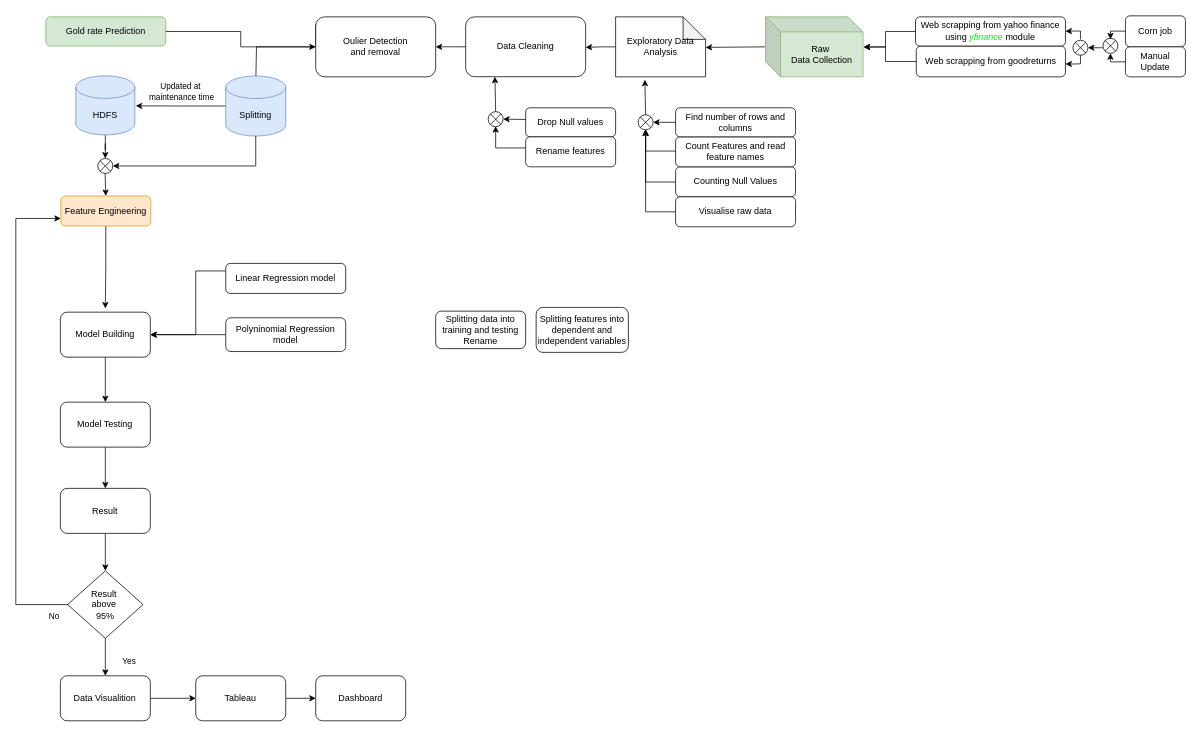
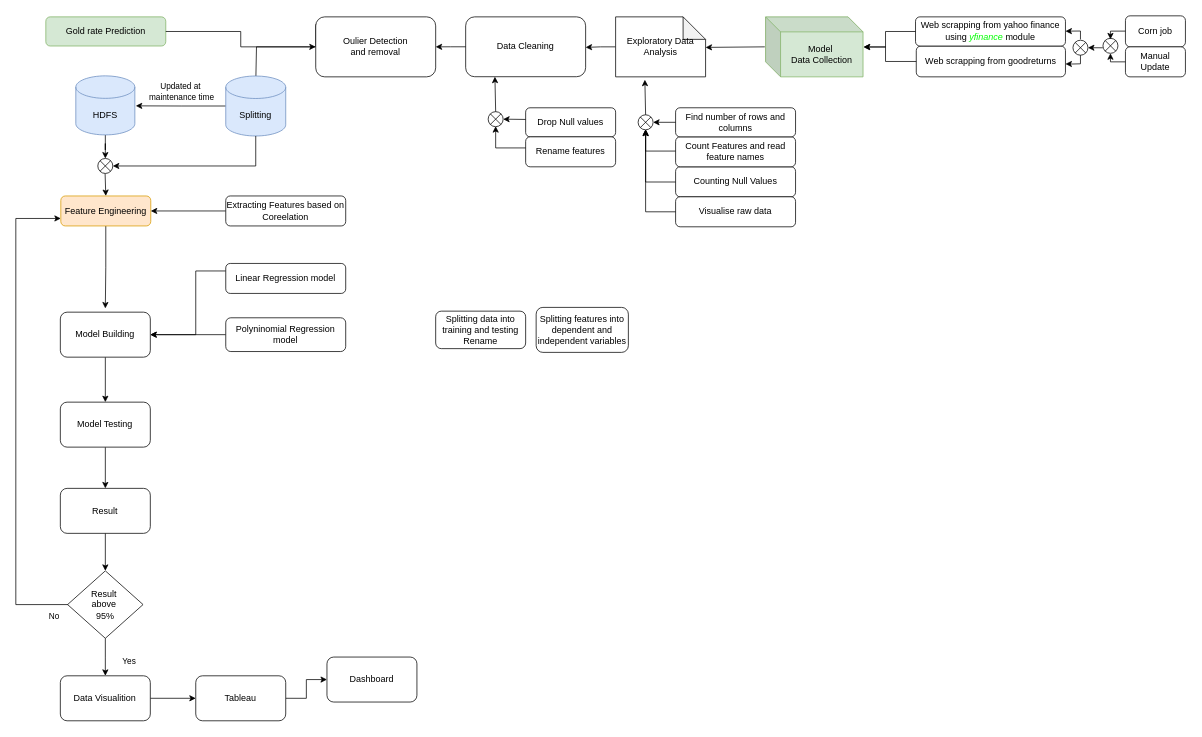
- <mxCell id="5" value="Raw&amp;nbsp;&lt;div&gt;Data Collection&lt;/div&gt;" style="shape=cube;whiteSpace=wrap;html=1;boundedLbl=1;backgroundOutline=1;darkOpacity=0.05;darkOpacity2=0.1;fillColor=#d5e8d4;strokeColor=#82b366;" parent="1" vertex="1"><mxGeometry x="1020" y="22" width="130" height="80" as="geometry" /></mxCell>
+ <mxCell id="5" value="Model&amp;nbsp;&lt;div&gt;Data Collection&lt;/div&gt;" style="shape=cube;whiteSpace=wrap;html=1;boundedLbl=1;backgroundOutline=1;darkOpacity=0.05;darkOpacity2=0.1;fillColor=#d5e8d4;strokeColor=#82b366;" parent="1" vertex="1"><mxGeometry x="1020" y="22" width="130" height="80" as="geometry" /></mxCell>
+ <mxCell id="34" style="edgeStyle=orthogonalEdgeStyle;rounded=0;orthogonalLoop=1;jettySize=auto;html=1;" parent="1" source="35" target="12" edge="1"><mxGeometry relative="1" as="geometry" /></mxCell>
+ <mxCell id="35" value="Extracting Features based on Coreelation" style="rounded=1;whiteSpace=wrap;html=1;" parent="1" vertex="1"><mxGeometry x="300" y="260.87" width="160" height="40" as="geometry" /></mxCell>
- <mxCell id="29" value="Dashboard" style="rounded=1;whiteSpace=wrap;html=1;" parent="1" vertex="1"><mxGeometry x="420" y="900.87" width="120" height="60" as="geometry" /></mxCell>
+ <mxCell id="29" value="Dashboard" style="rounded=1;whiteSpace=wrap;html=1;" parent="1" vertex="1"><mxGeometry x="435" y="875.87" width="120" height="60" as="geometry" /></mxCell>
